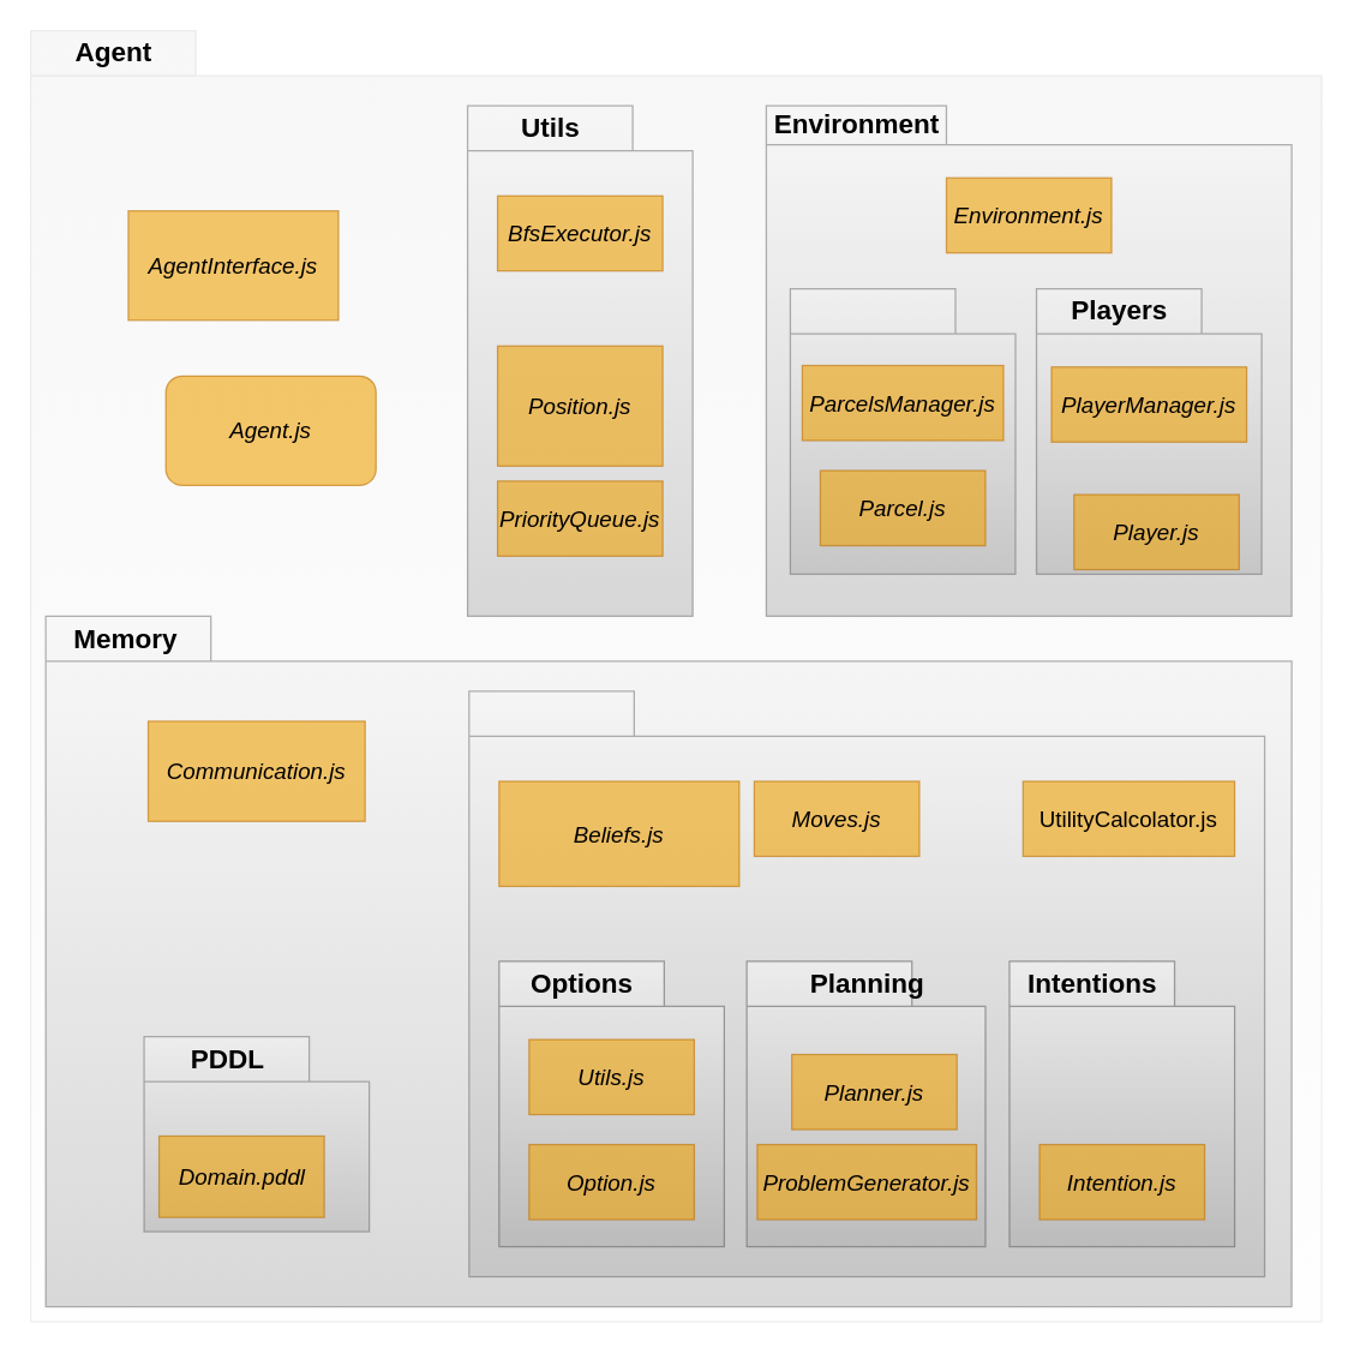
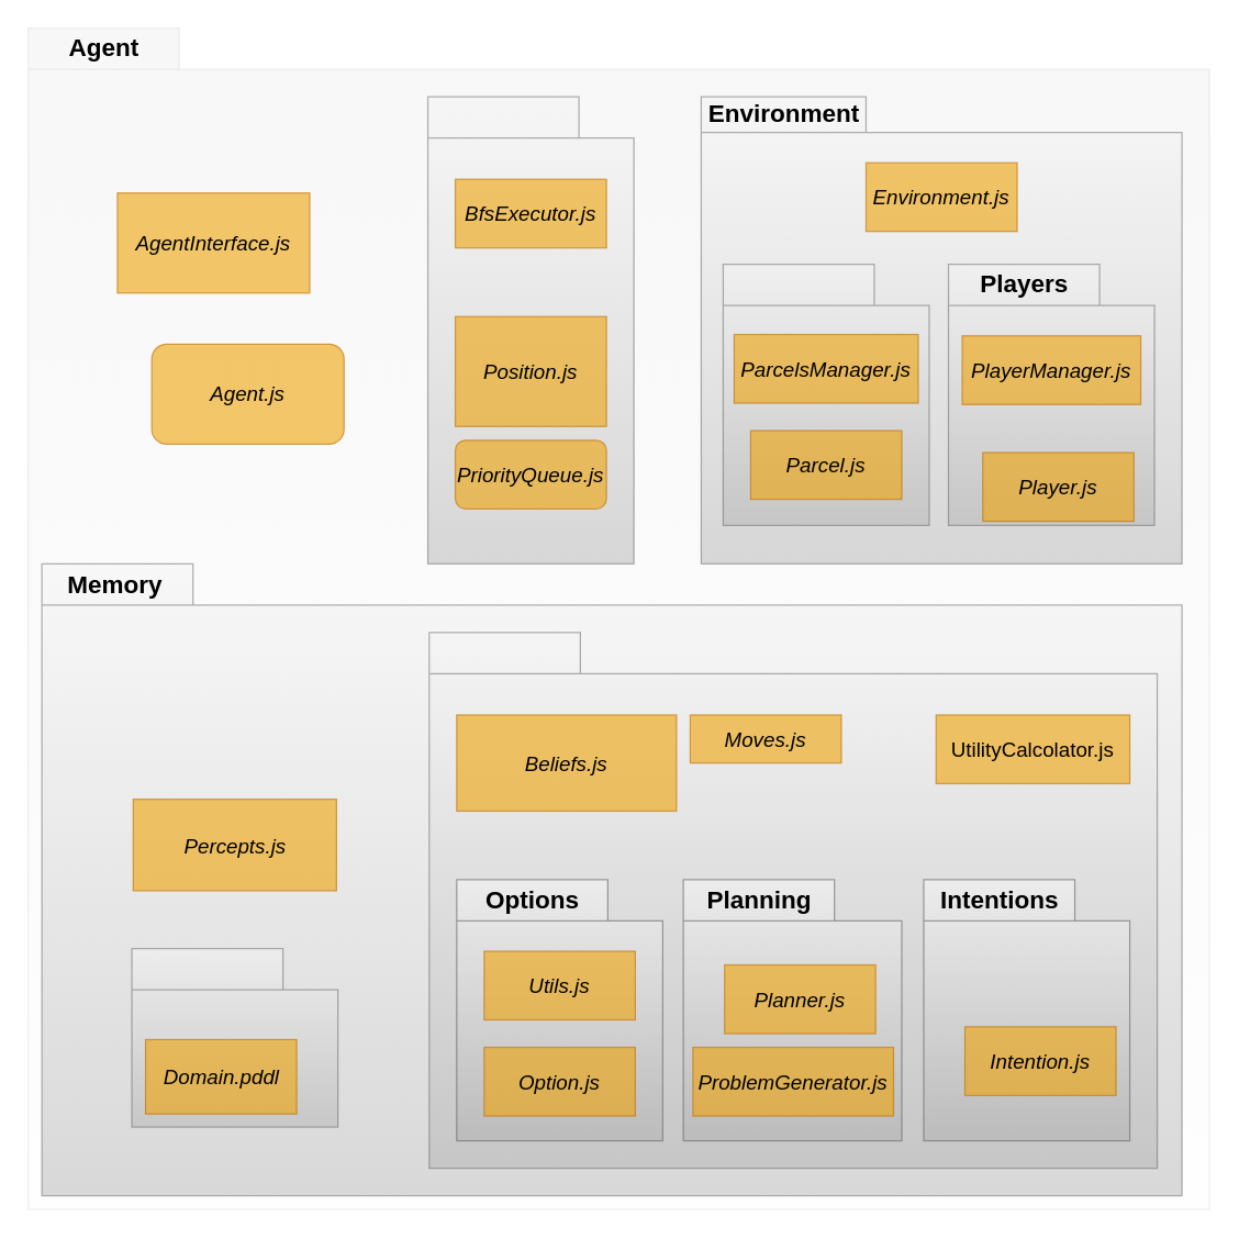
- <mxCell id="10" value="&lt;font style=&quot;font-size: 18px;&quot;&gt;Utils&lt;/font&gt;" style="text;align=center;fontStyle=1;verticalAlign=middle;spacingLeft=3;spacingRight=3;strokeColor=none;rotatable=0;points=[[0,0.5],[1,0.5]];portConstraint=eastwest;html=1;" vertex="1" parent="1"><mxGeometry x="311" y="72" width="110" height="26" as="geometry" /></mxCell>
- <mxCell id="13" value="&lt;font style=&quot;font-size: 15px;&quot;&gt;&lt;i&gt;PriorityQueue.js&lt;/i&gt;&lt;/font&gt;" style="html=1;whiteSpace=wrap;fillColor=#f0a30a;strokeColor=#BD7000;opacity=60;fontColor=#000000;" vertex="1" parent="1"><mxGeometry x="331" y="320" width="110" height="50" as="geometry" /></mxCell>
+ <mxCell id="13" value="&lt;font style=&quot;font-size: 15px;&quot;&gt;&lt;i&gt;PriorityQueue.js&lt;/i&gt;&lt;/font&gt;" style="html=1;whiteSpace=wrap;fillColor=#f0a30a;strokeColor=#BD7000;opacity=60;fontColor=#000000;rounded=1;" vertex="1" parent="1"><mxGeometry x="331" y="320" width="110" height="50" as="geometry" /></mxCell>
- <mxCell id="23" value="&lt;font style=&quot;font-size: 15px;&quot;&gt;&lt;i&gt;Communication.js&lt;/i&gt;&lt;/font&gt;" style="html=1;whiteSpace=wrap;fillColor=#f0a30a;strokeColor=#BD7000;opacity=60;fontColor=#000000;" vertex="1" parent="1"><mxGeometry x="98.25" y="480" width="144.5" height="66.67" as="geometry" /></mxCell>
- <mxCell id="27" value="&lt;font style=&quot;font-size: 15px;&quot;&gt;&lt;i&gt;Moves.js&lt;/i&gt;&lt;/font&gt;" style="html=1;whiteSpace=wrap;fillColor=#f0a30a;strokeColor=#BD7000;opacity=60;fontColor=#000000;" vertex="1" parent="1"><mxGeometry x="502" y="520" width="110" height="50" as="geometry" /></mxCell>
+ <mxCell id="27" value="&lt;font style=&quot;font-size: 15px;&quot;&gt;&lt;i&gt;Moves.js&lt;/i&gt;&lt;/font&gt;" style="html=1;whiteSpace=wrap;fillColor=#f0a30a;strokeColor=#BD7000;opacity=60;fontColor=#000000;" vertex="1" parent="1"><mxGeometry x="502" y="520" width="110" height="35" as="geometry" /></mxCell>
+ <mxCell id="24" value="&lt;font style=&quot;font-size: 15px;&quot;&gt;&lt;i&gt;Percepts.js&lt;/i&gt;&lt;/font&gt;" style="html=1;whiteSpace=wrap;fillColor=#f0a30a;strokeColor=#BD7000;opacity=60;fontColor=#000000;" vertex="1" parent="1"><mxGeometry x="96.5" y="581.33" width="148" height="66.67" as="geometry" /></mxCell>
- <mxCell id="32" value="&lt;font style=&quot;font-size: 18px;&quot;&gt;Planning&lt;/font&gt;" style="text;align=center;fontStyle=1;verticalAlign=middle;spacingLeft=3;spacingRight=3;strokeColor=none;rotatable=0;points=[[0,0.5],[1,0.5]];portConstraint=eastwest;html=1;" vertex="1" parent="1"><mxGeometry x="522" y="642" width="110" height="26" as="geometry" /></mxCell>
+ <mxCell id="32" value="&lt;font style=&quot;font-size: 18px;&quot;&gt;Planning&lt;/font&gt;" style="text;align=center;fontStyle=1;verticalAlign=middle;spacingLeft=3;spacingRight=3;strokeColor=none;rotatable=0;points=[[0,0.5],[1,0.5]];portConstraint=eastwest;html=1;" vertex="1" parent="1"><mxGeometry x="497" y="642" width="110" height="26" as="geometry" /></mxCell>
- <mxCell id="42" value="&lt;font style=&quot;font-size: 18px;&quot;&gt;PDDL&lt;/font&gt;" style="text;align=center;fontStyle=1;verticalAlign=middle;spacingLeft=3;spacingRight=3;strokeColor=none;rotatable=0;points=[[0,0.5],[1,0.5]];portConstraint=eastwest;html=1;" vertex="1" parent="1"><mxGeometry x="95.5" y="692.167" width="110" height="28.167" as="geometry" /></mxCell>
- <mxCell id="38" value="&lt;font style=&quot;font-size: 15px;&quot;&gt;&lt;i&gt;Intention.js&lt;/i&gt;&lt;/font&gt;" style="html=1;whiteSpace=wrap;fillColor=#f0a30a;strokeColor=#BD7000;opacity=60;fontColor=#000000;" vertex="1" parent="1"><mxGeometry x="692" y="762" width="110" height="50" as="geometry" /></mxCell>
+ <mxCell id="38" value="&lt;font style=&quot;font-size: 15px;&quot;&gt;&lt;i&gt;Intention.js&lt;/i&gt;&lt;/font&gt;" style="html=1;whiteSpace=wrap;fillColor=#f0a30a;strokeColor=#BD7000;opacity=60;fontColor=#000000;" vertex="1" parent="1"><mxGeometry x="702" y="747" width="110" height="50" as="geometry" /></mxCell>
